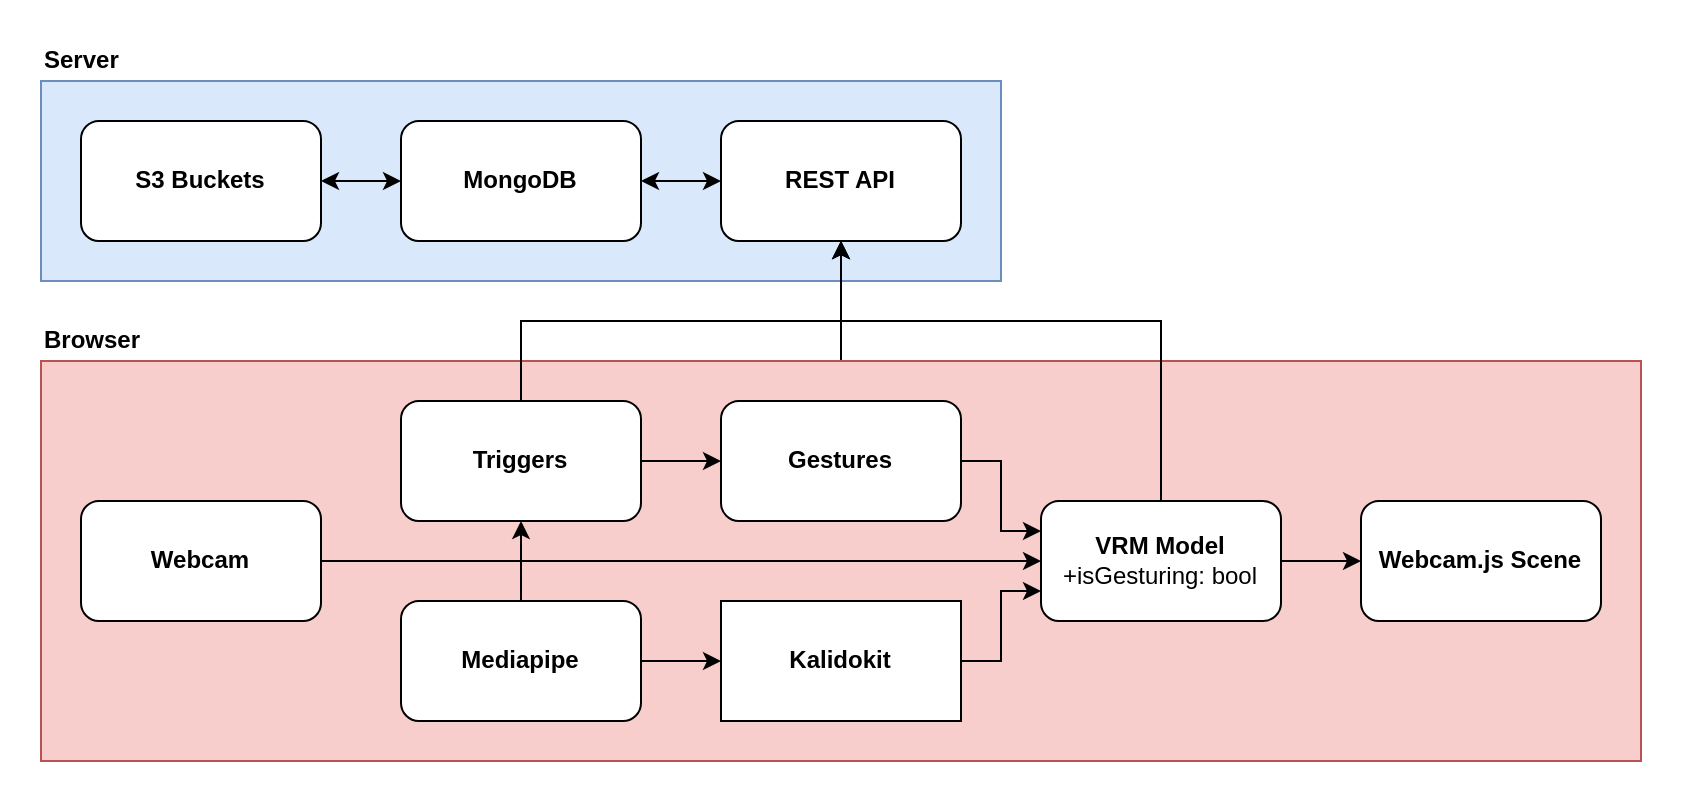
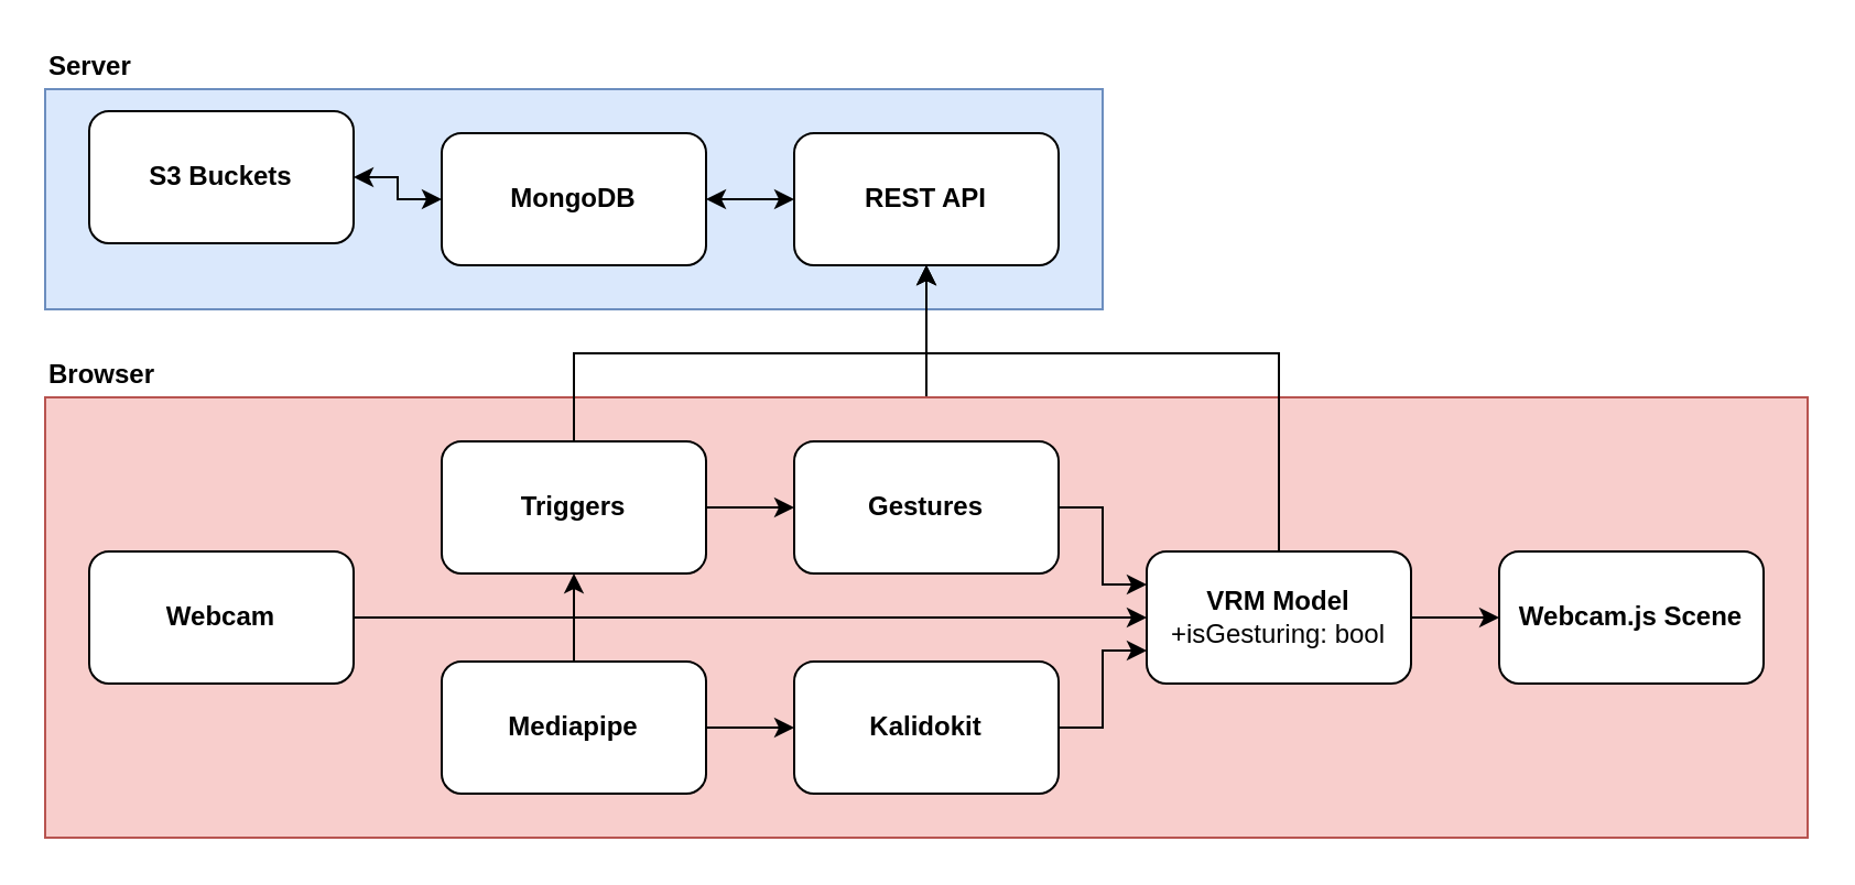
- <mxCell id="27" value="S3 Buckets" style="rounded=1;whiteSpace=wrap;html=1;fontStyle=1" vertex="1" parent="1"><mxGeometry x="40" y="60" width="120" height="60" as="geometry" /></mxCell>
+ <mxCell id="27" value="S3 Buckets" style="rounded=1;whiteSpace=wrap;html=1;fontStyle=1" vertex="1" parent="1"><mxGeometry x="40" y="50" width="120" height="60" as="geometry" /></mxCell>
- <mxCell id="14" value="Kalidokit" style="whiteSpace=wrap;html=1;fontStyle=1;rounded=0;" vertex="1" parent="1"><mxGeometry x="360" y="300" width="120" height="60" as="geometry" /></mxCell>
+ <mxCell id="14" value="Kalidokit" style="rounded=1;whiteSpace=wrap;html=1;fontStyle=1" vertex="1" parent="1"><mxGeometry x="360" y="300" width="120" height="60" as="geometry" /></mxCell>
